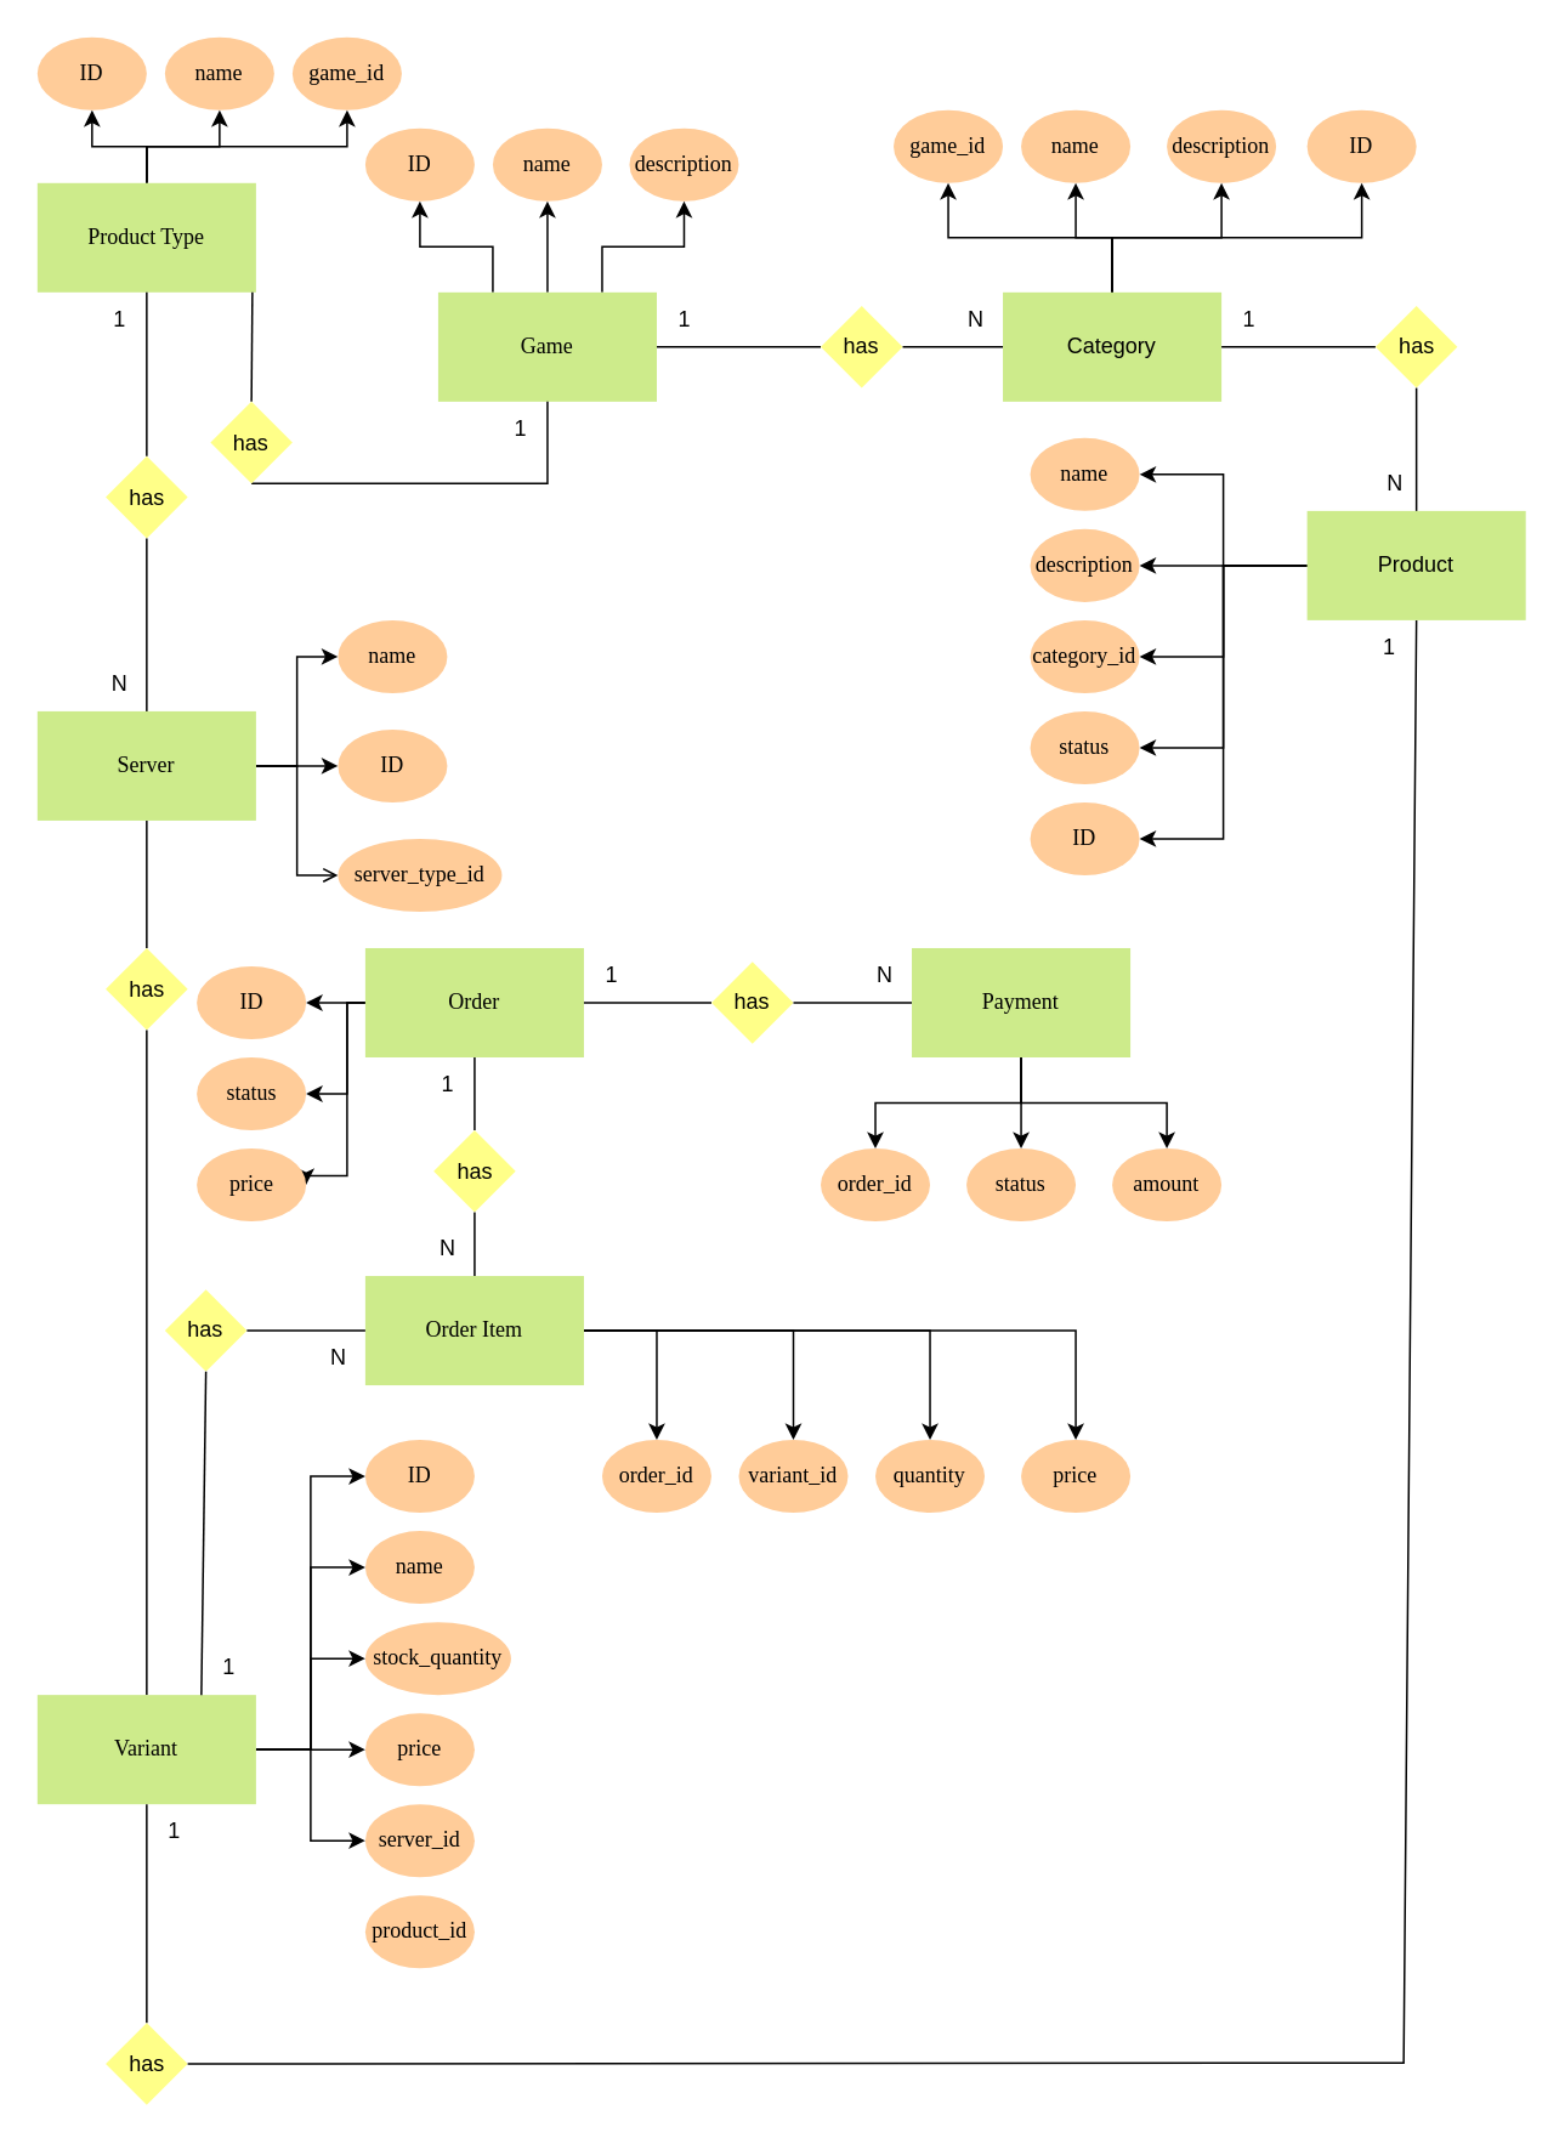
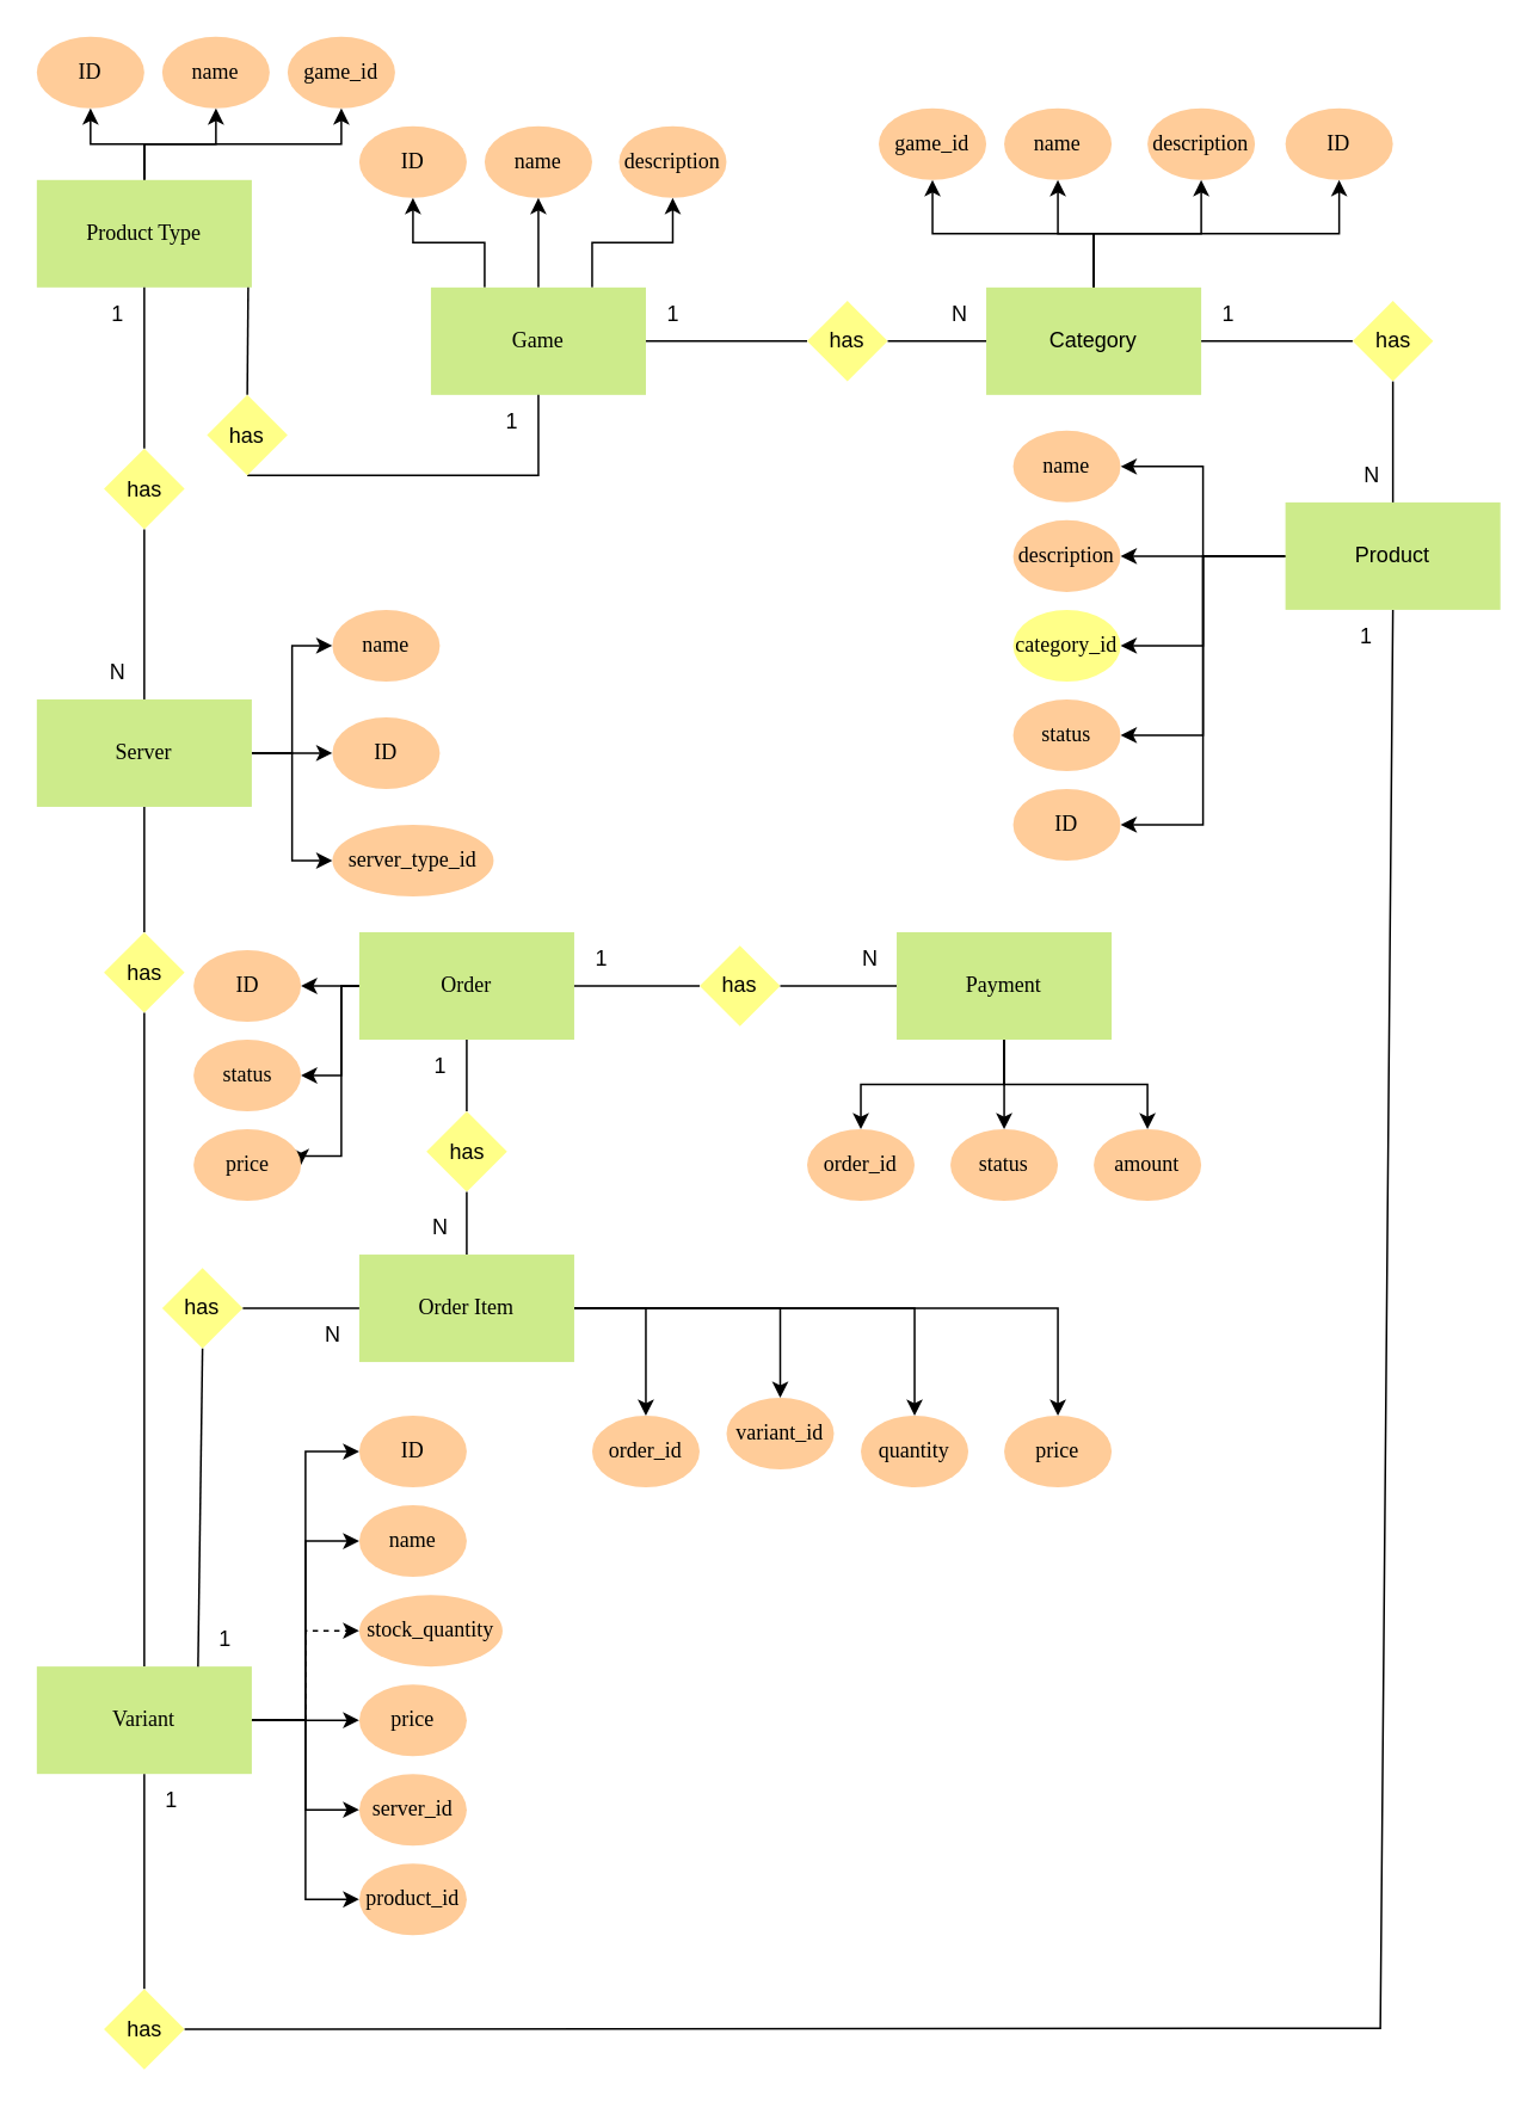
- <mxCell id="34" value="&lt;font face=&quot;Times New Roman&quot;&gt;category_id&lt;/font&gt;" style="ellipse;whiteSpace=wrap;html=1;fillColor=#ffcc99;strokeColor=none;" vertex="1" parent="1"><mxGeometry x="565" y="340" width="60" height="40" as="geometry" /></mxCell>
+ <mxCell id="34" value="&lt;font face=&quot;Times New Roman&quot;&gt;category_id&lt;/font&gt;" style="ellipse;whiteSpace=wrap;html=1;fillColor=#ffff88;strokeColor=none;" vertex="1" parent="1"><mxGeometry x="565" y="340" width="60" height="40" as="geometry" /></mxCell>
- <mxCell id="54" style="edgeStyle=orthogonalEdgeStyle;rounded=0;orthogonalLoop=1;jettySize=auto;html=1;entryX=0;entryY=0.5;entryDx=0;entryDy=0;endArrow=open;" edge="1" parent="1" source="55" target="59"><mxGeometry relative="1" as="geometry" /></mxCell>
+ <mxCell id="54" style="edgeStyle=orthogonalEdgeStyle;rounded=0;orthogonalLoop=1;jettySize=auto;html=1;entryX=0;entryY=0.5;entryDx=0;entryDy=0;" edge="1" parent="1" source="55" target="59"><mxGeometry relative="1" as="geometry" /></mxCell>
- <mxCell id="104" value="&lt;font face=&quot;Times New Roman&quot;&gt;variant_id&lt;br&gt;&lt;/font&gt;" style="ellipse;whiteSpace=wrap;html=1;fillColor=#ffcc99;strokeColor=none;" vertex="1" parent="1"><mxGeometry x="405" y="790" width="60" height="40" as="geometry" /></mxCell>
+ <mxCell id="104" value="&lt;font face=&quot;Times New Roman&quot;&gt;variant_id&lt;br&gt;&lt;/font&gt;" style="ellipse;whiteSpace=wrap;html=1;fillColor=#ffcc99;strokeColor=none;" vertex="1" parent="1"><mxGeometry x="405" y="780" width="60" height="40" as="geometry" /></mxCell>
- <mxCell id="66" style="edgeStyle=orthogonalEdgeStyle;rounded=0;orthogonalLoop=1;jettySize=auto;html=1;entryX=0;entryY=0.5;entryDx=0;entryDy=0;" edge="1" parent="1" source="71" target="77"><mxGeometry relative="1" as="geometry" /></mxCell>
+ <mxCell id="66" style="edgeStyle=orthogonalEdgeStyle;rounded=0;orthogonalLoop=1;jettySize=auto;html=1;entryX=0;entryY=0.5;entryDx=0;entryDy=0;dashed=1;" edge="1" parent="1" source="71" target="77"><mxGeometry relative="1" as="geometry" /></mxCell>
+ <mxCell id="68" style="edgeStyle=orthogonalEdgeStyle;rounded=0;orthogonalLoop=1;jettySize=auto;html=1;exitX=1;exitY=0.5;exitDx=0;exitDy=0;entryX=0;entryY=0.5;entryDx=0;entryDy=0;" edge="1" parent="1" source="71" target="80"><mxGeometry relative="1" as="geometry" /></mxCell>
